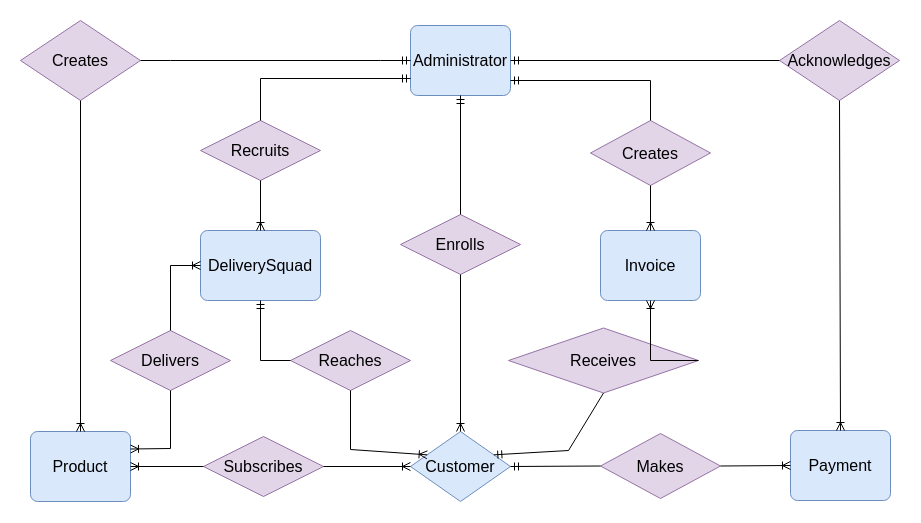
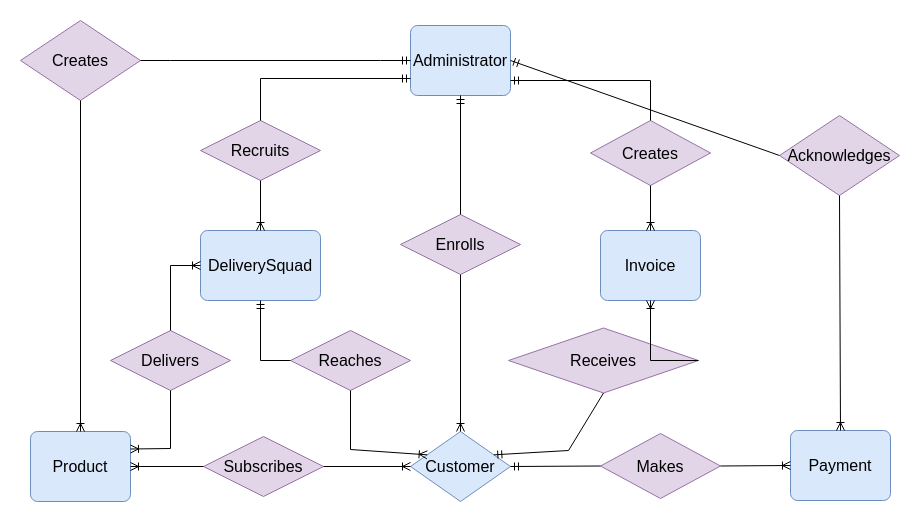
- <mxCell id="16" value="Acknowledges" style="shape=rhombus;perimeter=rhombusPerimeter;whiteSpace=wrap;html=1;align=center;fillColor=#e1d5e7;strokeColor=#9673a6;fontSize=16;" parent="1" vertex="1"><mxGeometry x="779" y="20" width="120" height="80" as="geometry" /></mxCell>
+ <mxCell id="16" value="Acknowledges" style="shape=rhombus;perimeter=rhombusPerimeter;whiteSpace=wrap;html=1;align=center;fillColor=#e1d5e7;strokeColor=#9673a6;fontSize=16;" parent="1" vertex="1"><mxGeometry x="779" y="115" width="120" height="80" as="geometry" /></mxCell>
